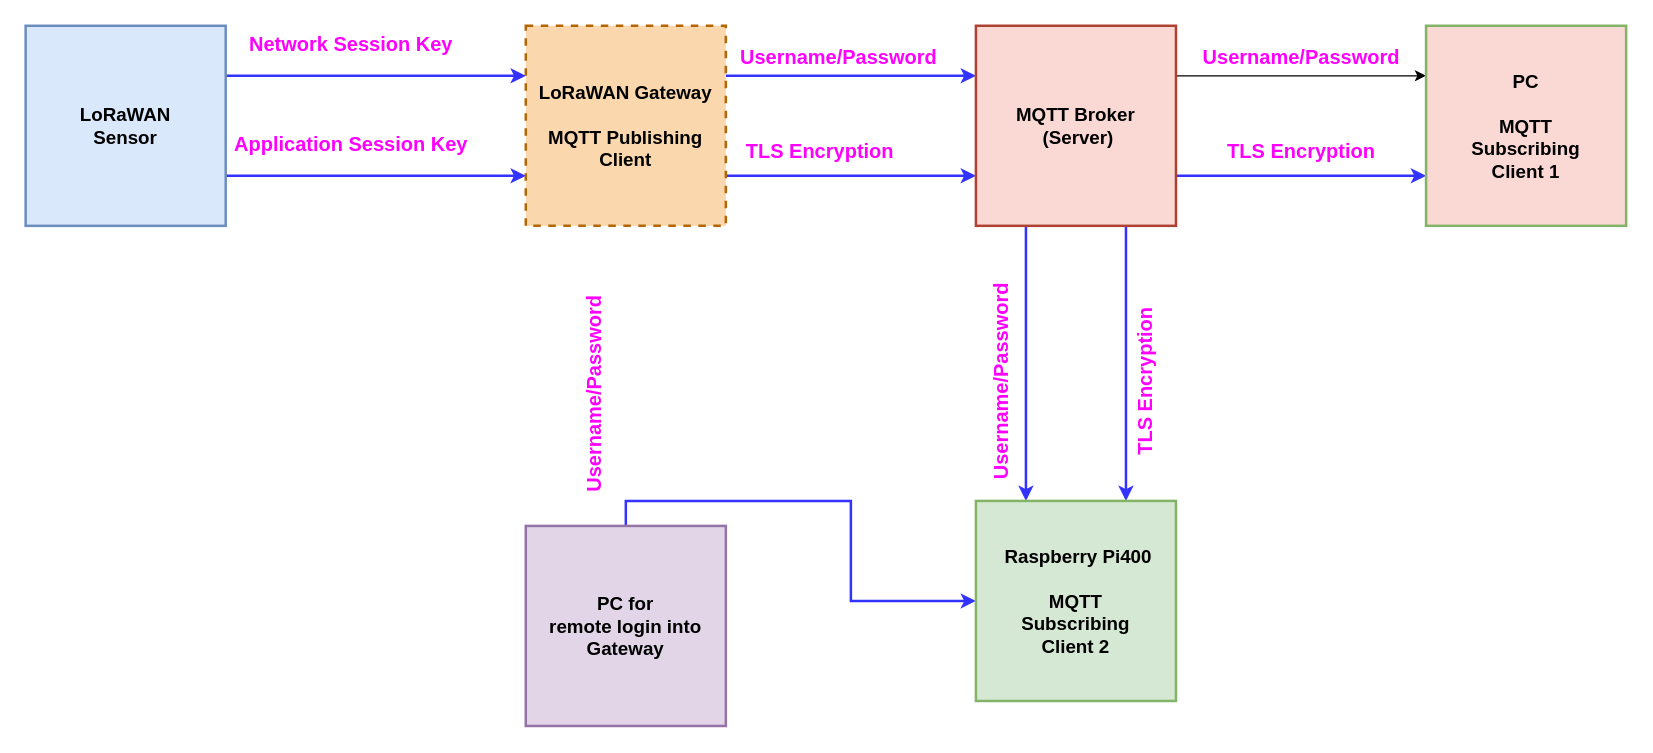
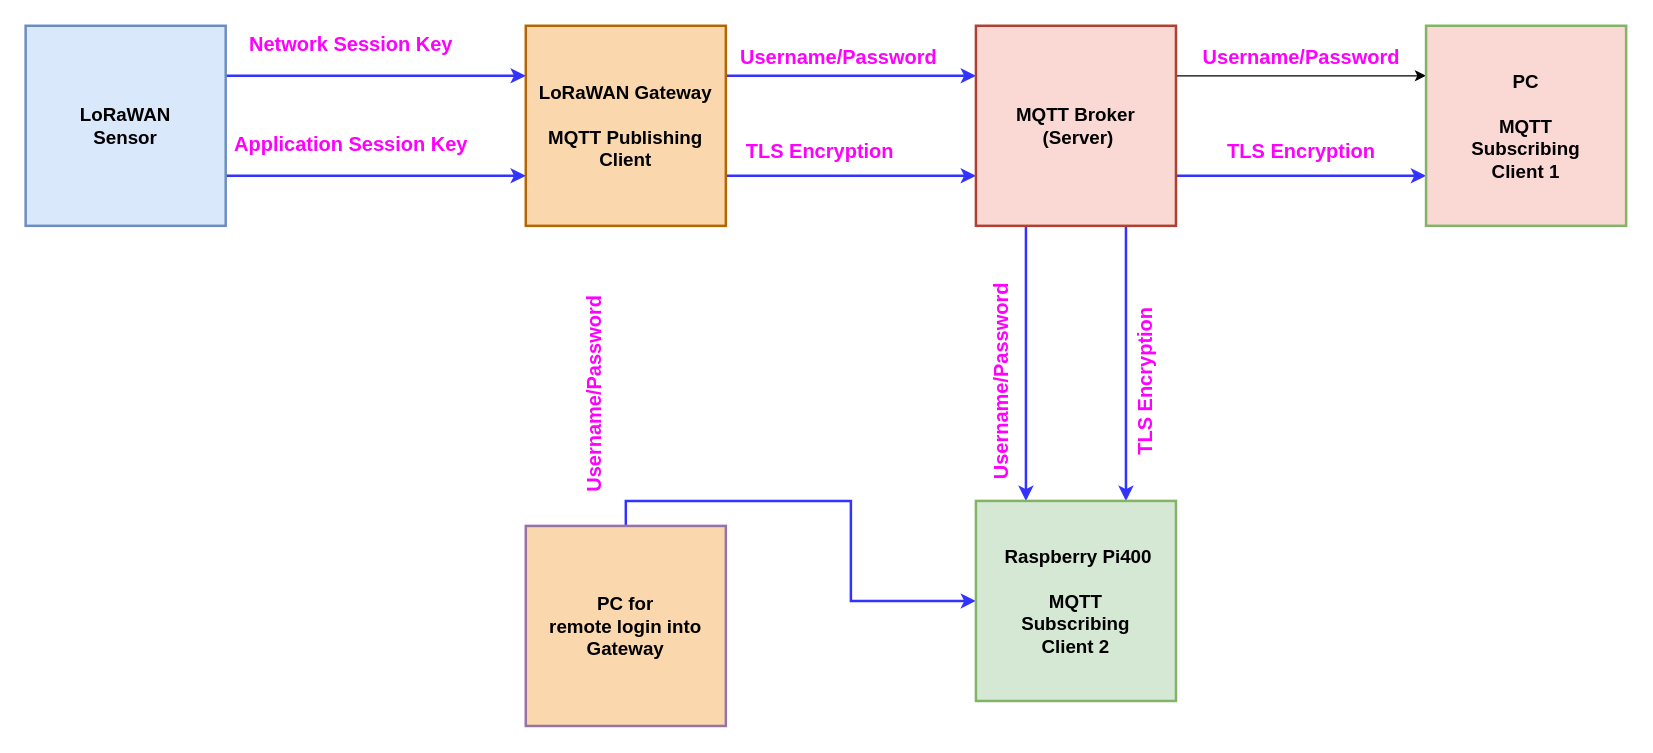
- <mxCell id="4" value="&lt;div style=&quot;font-size: 15px;&quot;&gt;LoRaWAN Gateway&lt;br style=&quot;font-size: 15px;&quot;&gt;&lt;/div&gt;&lt;div style=&quot;font-size: 15px;&quot;&gt;&lt;br style=&quot;font-size: 15px;&quot;&gt;&lt;/div&gt;&lt;div style=&quot;font-size: 15px;&quot;&gt;MQTT Publishing&lt;/div&gt;&lt;div style=&quot;font-size: 15px;&quot;&gt;Client&lt;br style=&quot;font-size: 15px;&quot;&gt;&lt;/div&gt;" style="rounded=0;whiteSpace=wrap;html=1;fontStyle=1;fontSize=15;fillColor=#fad7ac;strokeColor=#b46504;strokeWidth=2;dashed=1;" vertex="1" parent="1"><mxGeometry x="420" y="20" width="160" height="160" as="geometry" /></mxCell>
+ <mxCell id="4" value="&lt;div style=&quot;font-size: 15px;&quot;&gt;LoRaWAN Gateway&lt;br style=&quot;font-size: 15px;&quot;&gt;&lt;/div&gt;&lt;div style=&quot;font-size: 15px;&quot;&gt;&lt;br style=&quot;font-size: 15px;&quot;&gt;&lt;/div&gt;&lt;div style=&quot;font-size: 15px;&quot;&gt;MQTT Publishing&lt;/div&gt;&lt;div style=&quot;font-size: 15px;&quot;&gt;Client&lt;br style=&quot;font-size: 15px;&quot;&gt;&lt;/div&gt;" style="rounded=0;whiteSpace=wrap;html=1;fontStyle=1;fontSize=15;fillColor=#fad7ac;strokeColor=#b46504;strokeWidth=2;" vertex="1" parent="1"><mxGeometry x="420" y="20" width="160" height="160" as="geometry" /></mxCell>
- <mxCell id="6" value="&lt;font style=&quot;font-size: 15px;&quot;&gt;PC for&lt;/font&gt;&lt;div style=&quot;font-size: 15px;&quot;&gt;&lt;font style=&quot;font-size: 15px;&quot;&gt;remote login into Gateway&lt;br style=&quot;font-size: 15px;&quot;&gt;&lt;/font&gt;&lt;/div&gt;" style="rounded=0;whiteSpace=wrap;html=1;fontStyle=1;fontSize=15;fillColor=#e1d5e7;strokeColor=#9673a6;strokeWidth=2;" vertex="1" parent="1"><mxGeometry x="420" y="420" width="160" height="160" as="geometry" /></mxCell>
+ <mxCell id="6" value="&lt;font style=&quot;font-size: 15px;&quot;&gt;PC for&lt;/font&gt;&lt;div style=&quot;font-size: 15px;&quot;&gt;&lt;font style=&quot;font-size: 15px;&quot;&gt;remote login into Gateway&lt;br style=&quot;font-size: 15px;&quot;&gt;&lt;/font&gt;&lt;/div&gt;" style="rounded=0;whiteSpace=wrap;html=1;fontStyle=1;fontSize=15;fillColor=#fad7ac;strokeColor=#9673a6;strokeWidth=2;" vertex="1" parent="1"><mxGeometry x="420" y="420" width="160" height="160" as="geometry" /></mxCell>
